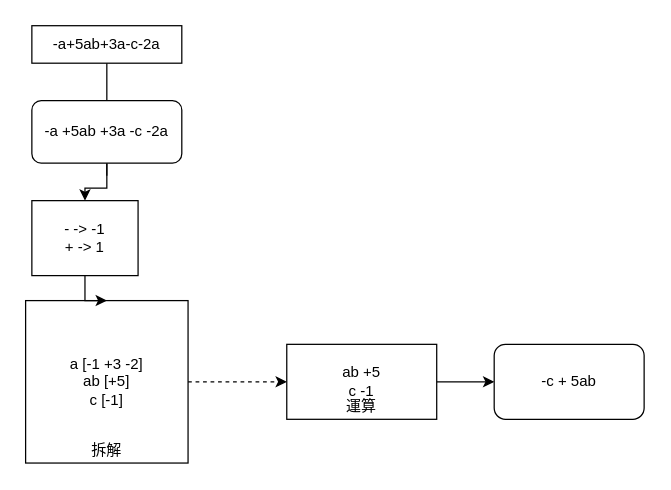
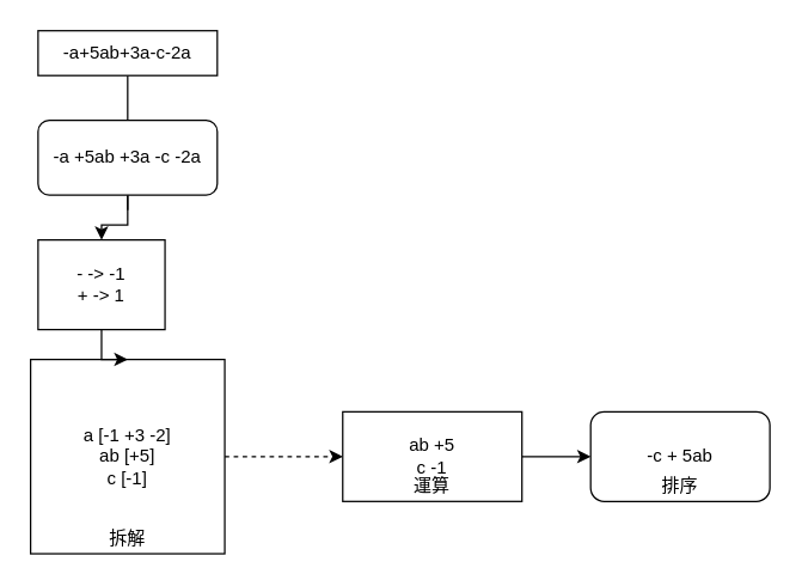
+ <mxCell id="11" value="排序" style="text;html=1;strokeColor=none;fillColor=none;align=center;verticalAlign=middle;whiteSpace=wrap;rounded=0;" vertex="1" parent="1"><mxGeometry x="435" y="315" width="40" height="20" as="geometry" /></mxCell>
